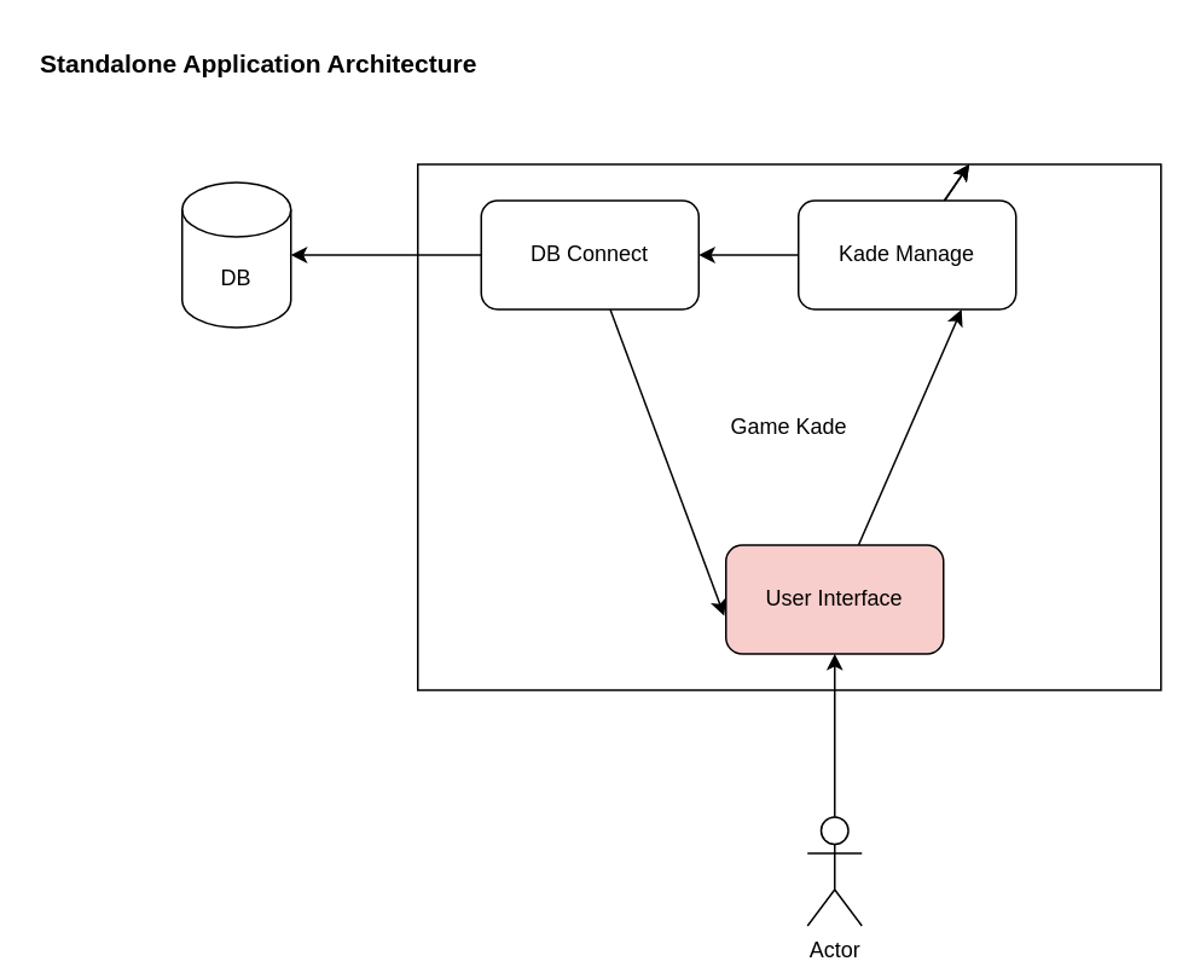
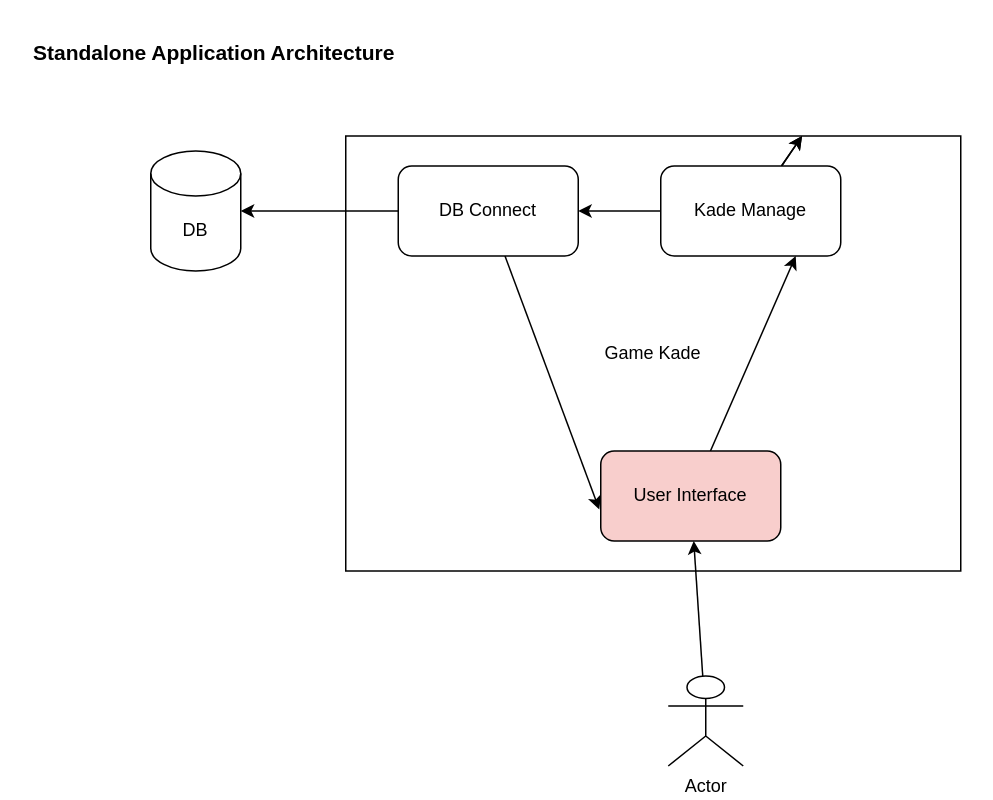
- <mxCell id="13" value="Actor" style="shape=umlActor;verticalLabelPosition=bottom;verticalAlign=top;html=1;outlineConnect=0;" vertex="1" parent="1"><mxGeometry x="445" y="450" width="30" height="60" as="geometry" /></mxCell>
+ <mxCell id="13" value="Actor" style="shape=umlActor;verticalLabelPosition=bottom;verticalAlign=top;html=1;outlineConnect=0;" vertex="1" parent="1"><mxGeometry x="445" y="450" width="50" height="60" as="geometry" /></mxCell>
